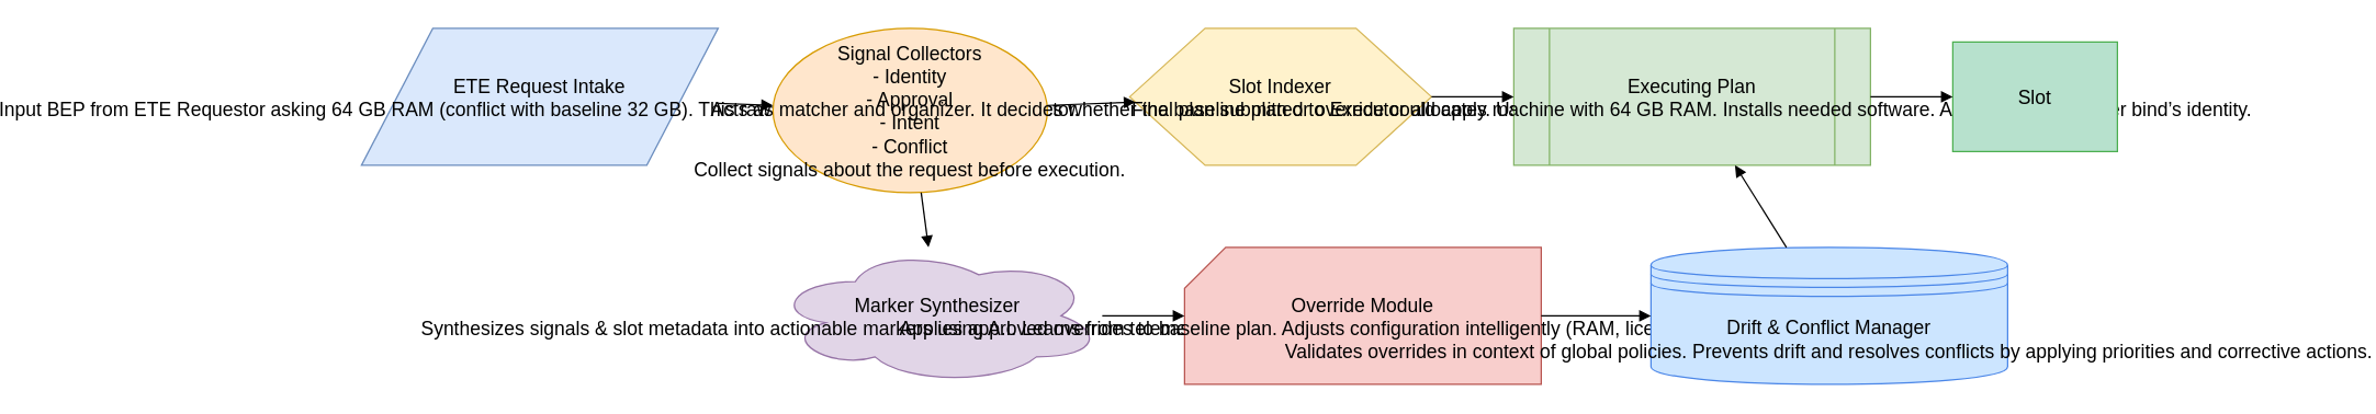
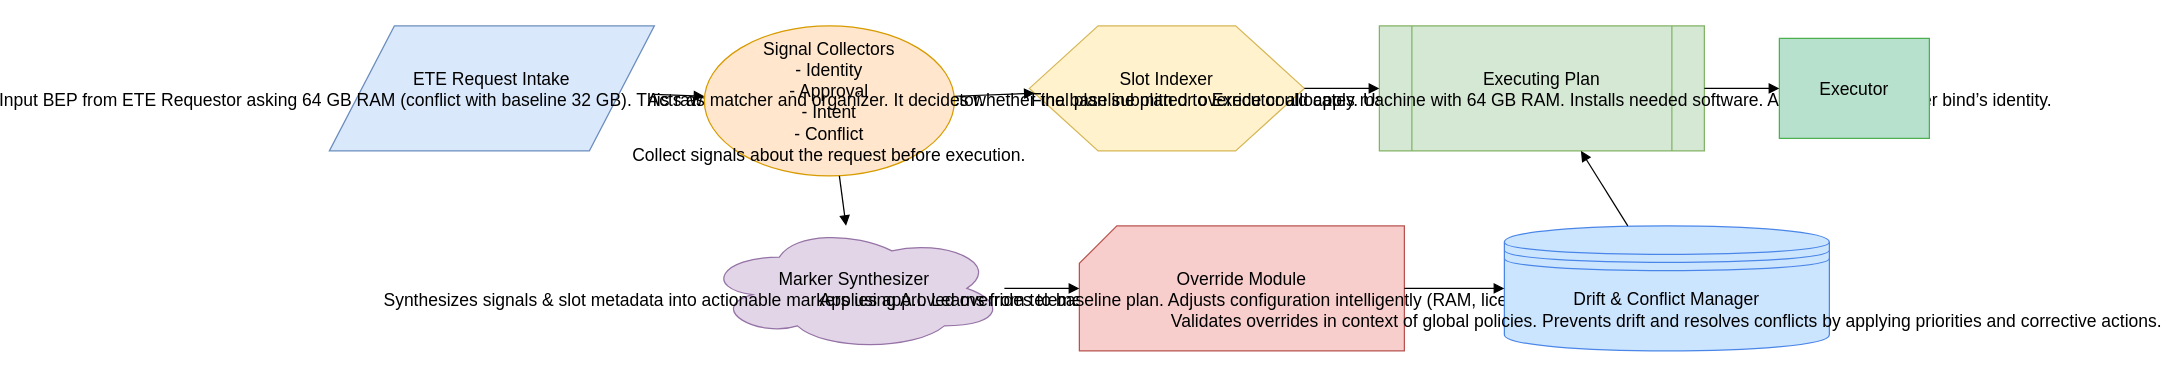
- <mxCell id="6" value="Slot" style="shape=rectangle;fillColor=#b7e1cd;strokeColor=#4caf50;fontSize=14;" vertex="1" parent="1"><mxGeometry x="1180" y="30" width="120" height="80" as="geometry" /></mxCell>
+ <mxCell id="6" value="Executor" style="shape=rectangle;fillColor=#b7e1cd;strokeColor=#4caf50;fontSize=14;" vertex="1" parent="1"><mxGeometry x="1180" y="30" width="120" height="80" as="geometry" /></mxCell>
